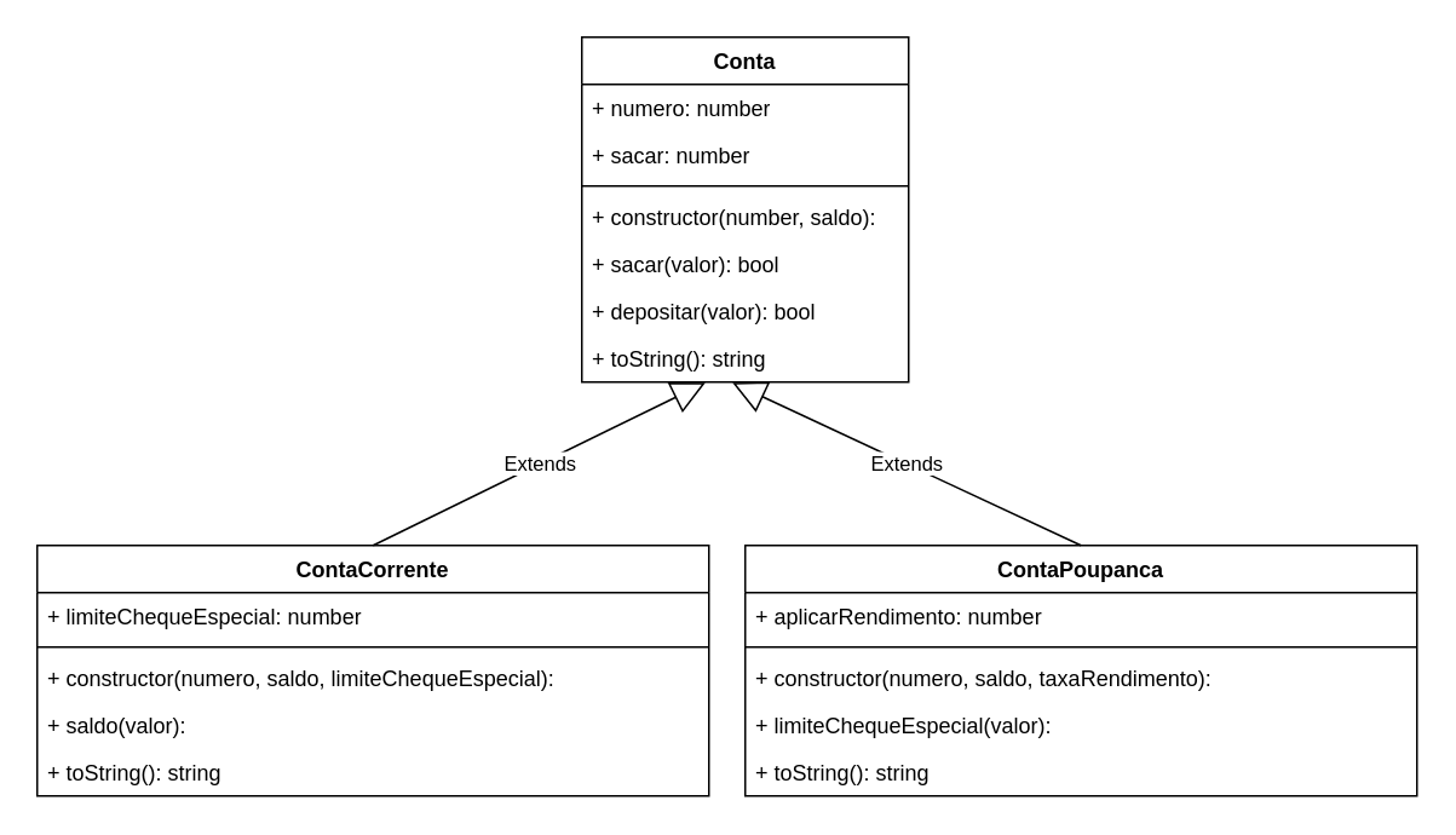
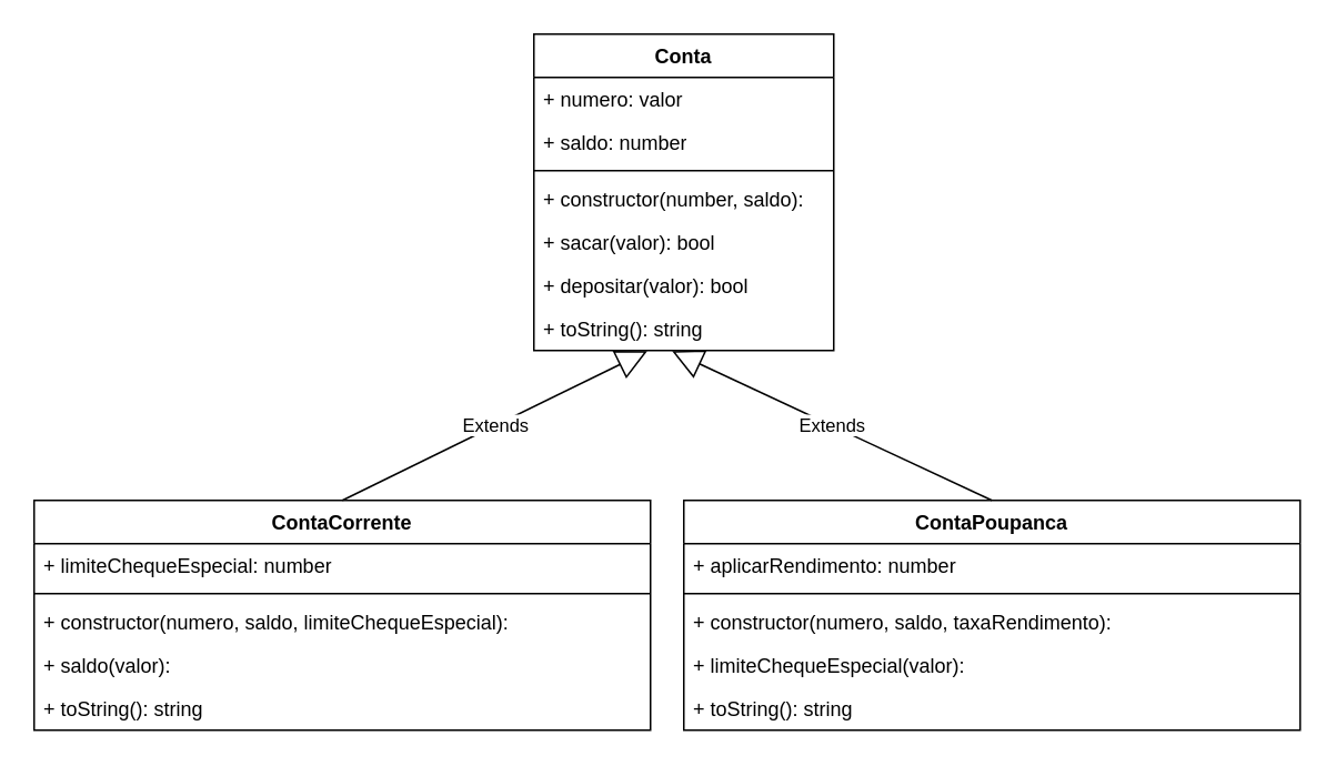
- <mxCell id="3" value="+ numero: number" style="text;strokeColor=none;fillColor=none;align=left;verticalAlign=top;spacingLeft=4;spacingRight=4;overflow=hidden;rotatable=0;points=[[0,0.5],[1,0.5]];portConstraint=eastwest;whiteSpace=wrap;html=1;" vertex="1" parent="2"><mxGeometry y="26" width="180" height="26" as="geometry" /></mxCell>
+ <mxCell id="3" value="+ numero: valor" style="text;strokeColor=none;fillColor=none;align=left;verticalAlign=top;spacingLeft=4;spacingRight=4;overflow=hidden;rotatable=0;points=[[0,0.5],[1,0.5]];portConstraint=eastwest;whiteSpace=wrap;html=1;" vertex="1" parent="2"><mxGeometry y="26" width="180" height="26" as="geometry" /></mxCell>
- <mxCell id="4" value="+ sacar: number" style="text;strokeColor=none;fillColor=none;align=left;verticalAlign=top;spacingLeft=4;spacingRight=4;overflow=hidden;rotatable=0;points=[[0,0.5],[1,0.5]];portConstraint=eastwest;whiteSpace=wrap;html=1;" vertex="1" parent="2"><mxGeometry y="52" width="180" height="26" as="geometry" /></mxCell>
+ <mxCell id="4" value="+ saldo: number" style="text;strokeColor=none;fillColor=none;align=left;verticalAlign=top;spacingLeft=4;spacingRight=4;overflow=hidden;rotatable=0;points=[[0,0.5],[1,0.5]];portConstraint=eastwest;whiteSpace=wrap;html=1;" vertex="1" parent="2"><mxGeometry y="52" width="180" height="26" as="geometry" /></mxCell>
